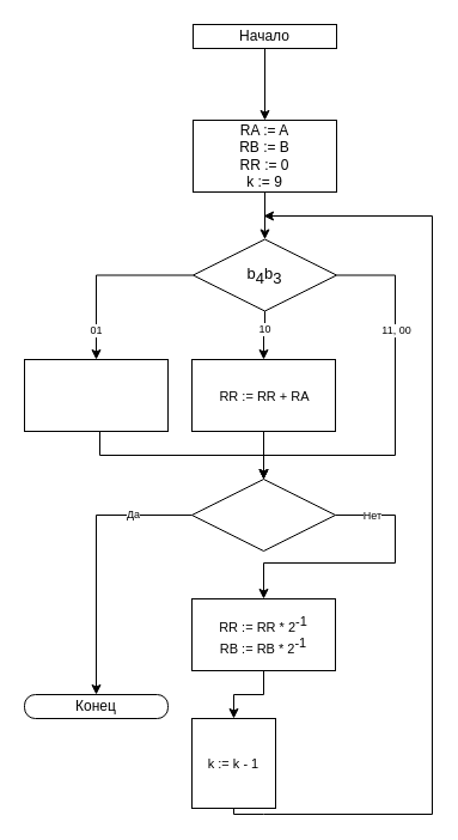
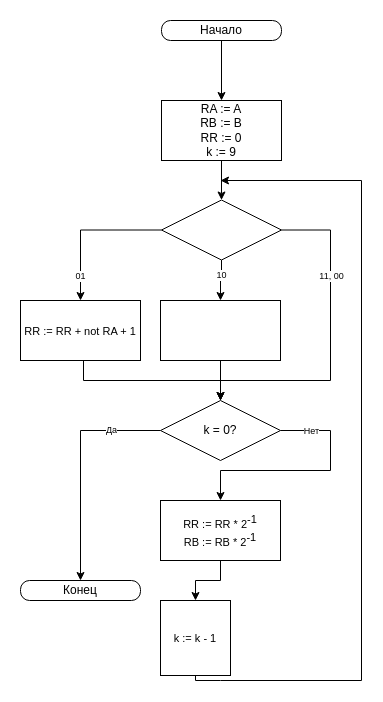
- <mxCell id="8" value="Начало" style="whiteSpace=wrap;html=1;imageHeight=24;arcSize=45;rounded=0;" parent="1" vertex="1"><mxGeometry x="161" y="20" width="120" height="20" as="geometry" /></mxCell>
+ <mxCell id="8" value="Начало" style="rounded=1;whiteSpace=wrap;html=1;imageHeight=24;arcSize=45;" parent="1" vertex="1"><mxGeometry x="161" y="20" width="120" height="20" as="geometry" /></mxCell>
- <mxCell id="26" value="b&lt;sub style=&quot;font-size: 13px;&quot;&gt;4&lt;/sub&gt;b&lt;span style=&quot;font-size: 13px;&quot;&gt;&lt;sub style=&quot;font-size: 13px;&quot;&gt;3&lt;/sub&gt;&lt;/span&gt;" style="text;html=1;strokeColor=none;fillColor=none;align=center;verticalAlign=middle;whiteSpace=wrap;rounded=0;fontSize=13;" parent="1" vertex="1"><mxGeometry x="201" y="219.5" width="40" height="20" as="geometry" /></mxCell>
+ <mxCell id="28" value="RR := RR + not RA + 1" style="text;html=1;strokeColor=none;fillColor=none;align=center;verticalAlign=middle;whiteSpace=wrap;rounded=0;fontSize=11;" parent="1" vertex="1"><mxGeometry x="20" y="308" width="120" height="45" as="geometry" /></mxCell>
- <mxCell id="29" value="RR := RR + RA" style="text;html=1;strokeColor=none;fillColor=none;align=center;verticalAlign=middle;whiteSpace=wrap;rounded=0;fontSize=11;" parent="1" vertex="1"><mxGeometry x="169" y="308" width="104" height="45" as="geometry" /></mxCell>
+ <mxCell id="27" value="k = 0?" style="text;html=1;strokeColor=none;fillColor=none;align=center;verticalAlign=middle;whiteSpace=wrap;rounded=0;" parent="1" vertex="1"><mxGeometry x="200" y="420" width="40" height="20" as="geometry" /></mxCell>
